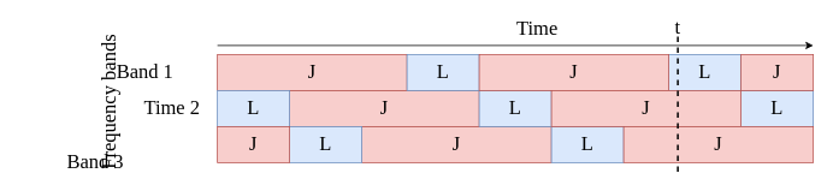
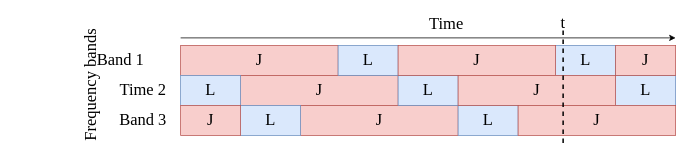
- <mxCell id="16" value="Band 3" style="text;html=1;strokeColor=none;fillColor=none;align=center;verticalAlign=middle;whiteSpace=wrap;rounded=0;fontFamily=Times New Roman;fontSize=22;" vertex="1" parent="1"><mxGeometry x="65" y="170" width="80" height="20" as="geometry" /></mxCell>
+ <mxCell id="16" value="Band 3" style="text;html=1;strokeColor=none;fillColor=none;align=center;verticalAlign=middle;whiteSpace=wrap;rounded=0;fontFamily=Times New Roman;fontSize=22;" vertex="1" parent="1"><mxGeometry x="150" y="150" width="80" height="20" as="geometry" /></mxCell>
